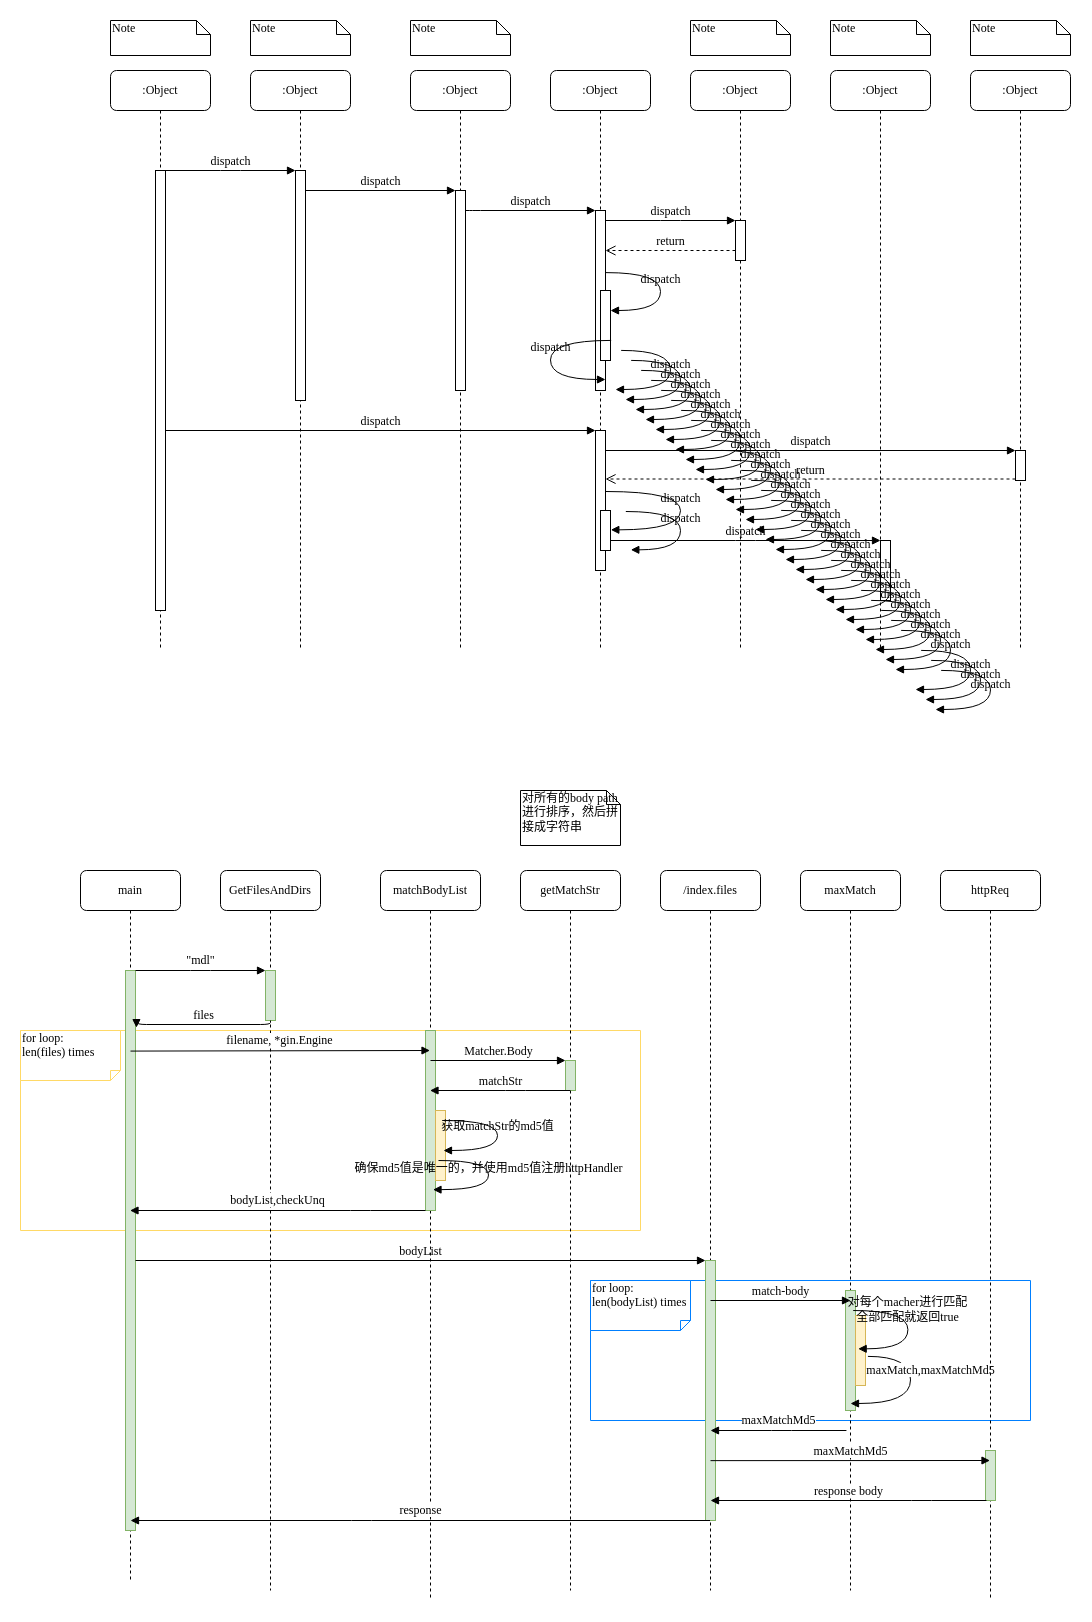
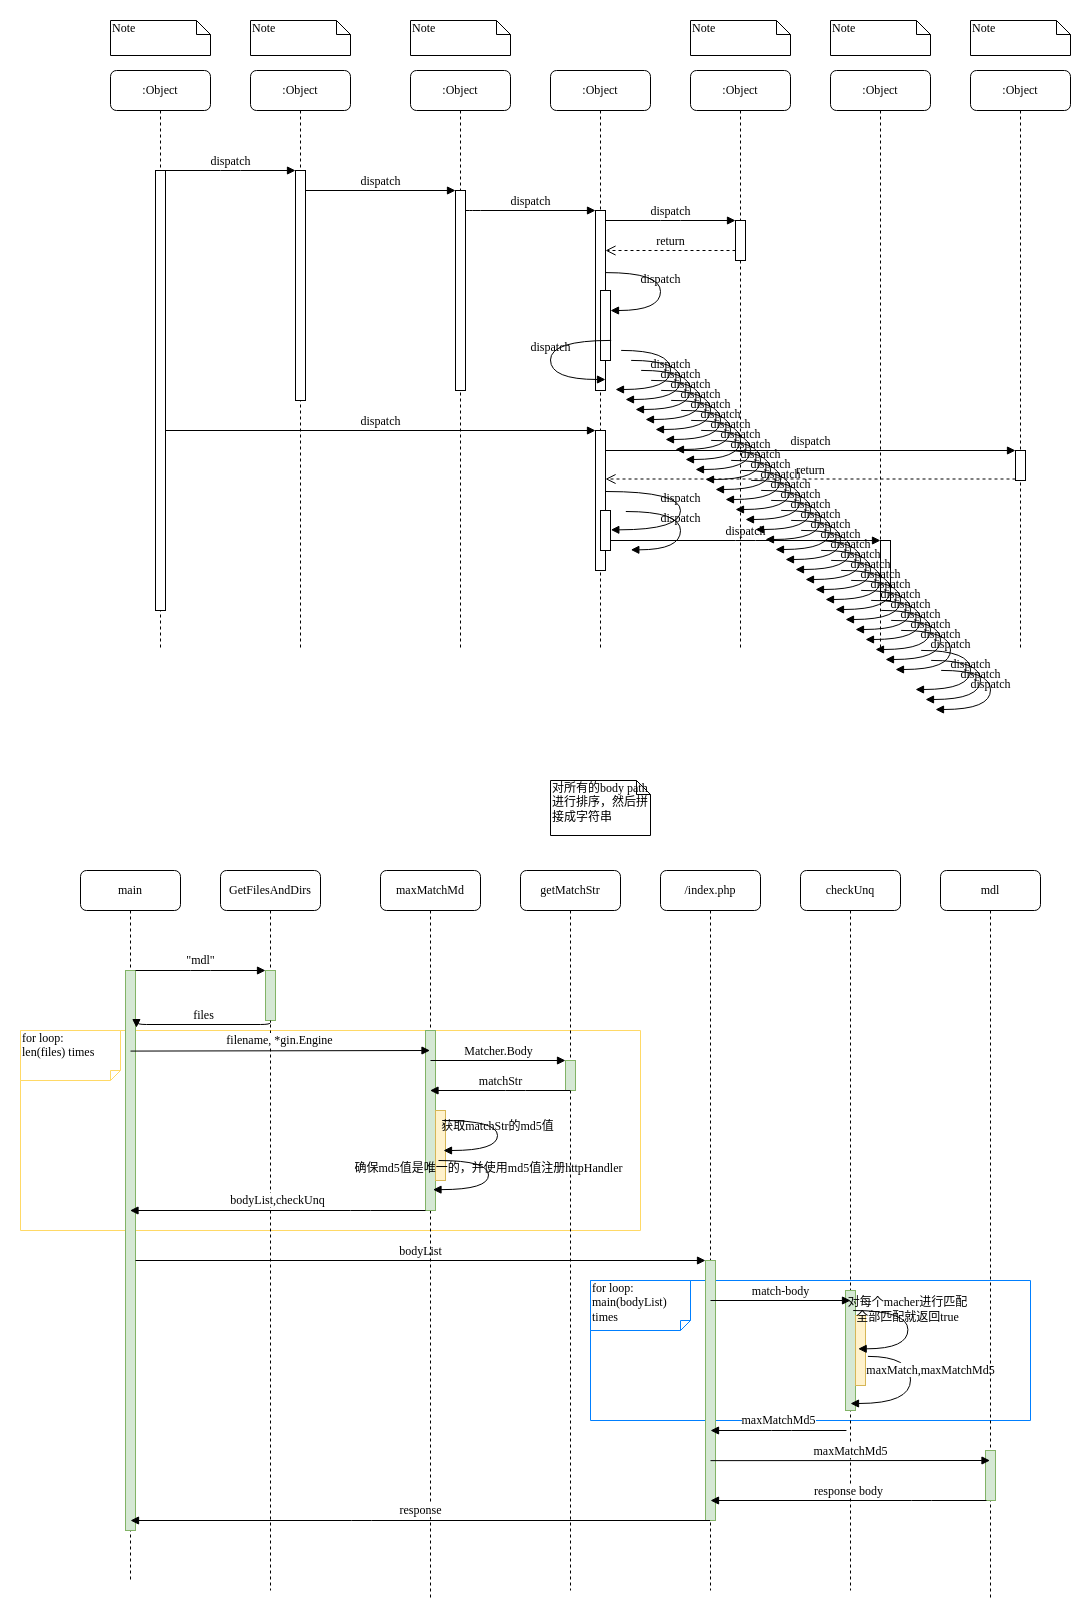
- <mxCell id="61" value="对所有的body path进行排序，然后拼接成字符串" style="shape=note;whiteSpace=wrap;html=1;size=14;verticalAlign=top;align=left;spacingTop=-6;rounded=0;shadow=0;comic=0;labelBackgroundColor=none;strokeWidth=1;fontFamily=Verdana;fontSize=12" vertex="1" parent="1"><mxGeometry x="520" y="790" width="100" height="55" as="geometry" /></mxCell>
+ <mxCell id="61" value="对所有的body path进行排序，然后拼接成字符串" style="shape=note;whiteSpace=wrap;html=1;size=14;verticalAlign=top;align=left;spacingTop=-6;rounded=0;shadow=0;comic=0;labelBackgroundColor=none;strokeWidth=1;fontFamily=Verdana;fontSize=12" vertex="1" parent="1"><mxGeometry x="550" y="780" width="100" height="55" as="geometry" /></mxCell>
- <mxCell id="41" value="&lt;p class=&quot;p1&quot; style=&quot;margin: 0px ; font-stretch: normal ; line-height: normal ; font-family: &amp;#34;andale mono&amp;#34;&quot;&gt;&lt;span class=&quot;s1&quot; style=&quot;background-color: rgb(255 , 255 , 255)&quot;&gt;&lt;font style=&quot;font-size: 12px&quot;&gt;matchBodyList&lt;/font&gt;&lt;/span&gt;&lt;/p&gt;" style="shape=umlLifeline;perimeter=lifelinePerimeter;whiteSpace=wrap;html=1;container=1;collapsible=0;recursiveResize=0;outlineConnect=0;rounded=1;shadow=0;comic=0;labelBackgroundColor=none;strokeWidth=1;fontFamily=Verdana;fontSize=12;align=center;" vertex="1" parent="1"><mxGeometry x="380" y="870" width="100" height="730" as="geometry" /></mxCell>
+ <mxCell id="41" value="&lt;p class=&quot;p1&quot; style=&quot;margin: 0px ; font-stretch: normal ; line-height: normal ; font-family: &amp;#34;andale mono&amp;#34;&quot;&gt;&lt;span class=&quot;s1&quot; style=&quot;background-color: rgb(255 , 255 , 255)&quot;&gt;&lt;font style=&quot;font-size: 12px&quot;&gt;maxMatchMd&lt;/font&gt;&lt;/span&gt;&lt;/p&gt;" style="shape=umlLifeline;perimeter=lifelinePerimeter;whiteSpace=wrap;html=1;container=1;collapsible=0;recursiveResize=0;outlineConnect=0;rounded=1;shadow=0;comic=0;labelBackgroundColor=none;strokeWidth=1;fontFamily=Verdana;fontSize=12;align=center;" vertex="1" parent="1"><mxGeometry x="380" y="870" width="100" height="730" as="geometry" /></mxCell>
- <mxCell id="46" value="/index.files" style="shape=umlLifeline;perimeter=lifelinePerimeter;whiteSpace=wrap;html=1;container=1;collapsible=0;recursiveResize=0;outlineConnect=0;rounded=1;shadow=0;comic=0;labelBackgroundColor=none;strokeWidth=1;fontFamily=Verdana;fontSize=12;align=center;" vertex="1" parent="1"><mxGeometry x="660" y="870" width="100" height="720" as="geometry" /></mxCell>
+ <mxCell id="46" value="/index.php" style="shape=umlLifeline;perimeter=lifelinePerimeter;whiteSpace=wrap;html=1;container=1;collapsible=0;recursiveResize=0;outlineConnect=0;rounded=1;shadow=0;comic=0;labelBackgroundColor=none;strokeWidth=1;fontFamily=Verdana;fontSize=12;align=center;" vertex="1" parent="1"><mxGeometry x="660" y="870" width="100" height="720" as="geometry" /></mxCell>
- <mxCell id="48" value="maxMatch" style="shape=umlLifeline;perimeter=lifelinePerimeter;whiteSpace=wrap;html=1;container=1;collapsible=0;recursiveResize=0;outlineConnect=0;rounded=1;shadow=0;comic=0;labelBackgroundColor=none;strokeWidth=1;fontFamily=Verdana;fontSize=12;align=center;" vertex="1" parent="1"><mxGeometry x="800" y="870" width="100" height="720" as="geometry" /></mxCell>
+ <mxCell id="48" value="checkUnq" style="shape=umlLifeline;perimeter=lifelinePerimeter;whiteSpace=wrap;html=1;container=1;collapsible=0;recursiveResize=0;outlineConnect=0;rounded=1;shadow=0;comic=0;labelBackgroundColor=none;strokeWidth=1;fontFamily=Verdana;fontSize=12;align=center;" vertex="1" parent="1"><mxGeometry x="800" y="870" width="100" height="720" as="geometry" /></mxCell>
- <mxCell id="52" value="httpReq" style="shape=umlLifeline;perimeter=lifelinePerimeter;whiteSpace=wrap;html=1;container=1;collapsible=0;recursiveResize=0;outlineConnect=0;rounded=1;shadow=0;comic=0;labelBackgroundColor=none;strokeWidth=1;fontFamily=Verdana;fontSize=12;align=center;" vertex="1" parent="1"><mxGeometry x="940" y="870" width="100" height="730" as="geometry" /></mxCell>
+ <mxCell id="52" value="mdl" style="shape=umlLifeline;perimeter=lifelinePerimeter;whiteSpace=wrap;html=1;container=1;collapsible=0;recursiveResize=0;outlineConnect=0;rounded=1;shadow=0;comic=0;labelBackgroundColor=none;strokeWidth=1;fontFamily=Verdana;fontSize=12;align=center;" vertex="1" parent="1"><mxGeometry x="940" y="870" width="100" height="730" as="geometry" /></mxCell>
- <mxCell id="103" value="for loop:&lt;br&gt;len(bodyList) times" style="shape=note;whiteSpace=wrap;html=1;size=10;verticalAlign=top;align=left;spacingTop=-6;rounded=0;shadow=0;comic=0;labelBackgroundColor=none;strokeWidth=1;fontFamily=Verdana;fontSize=12;direction=south;strokeColor=#007FFF;" vertex="1" parent="1"><mxGeometry x="590" y="1280" width="100" height="50" as="geometry" /></mxCell>
+ <mxCell id="103" value="for loop:&lt;br&gt;main(bodyList) times" style="shape=note;whiteSpace=wrap;html=1;size=10;verticalAlign=top;align=left;spacingTop=-6;rounded=0;shadow=0;comic=0;labelBackgroundColor=none;strokeWidth=1;fontFamily=Verdana;fontSize=12;direction=south;strokeColor=#007FFF;" vertex="1" parent="1"><mxGeometry x="590" y="1280" width="100" height="50" as="geometry" /></mxCell>
